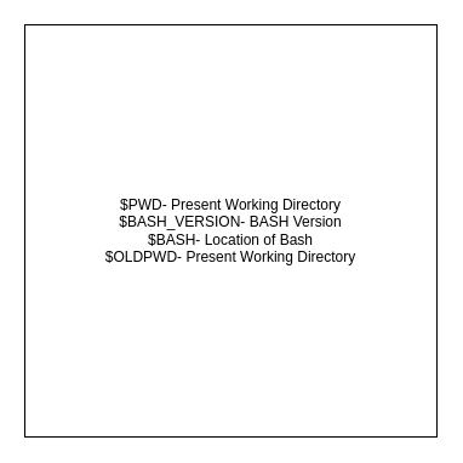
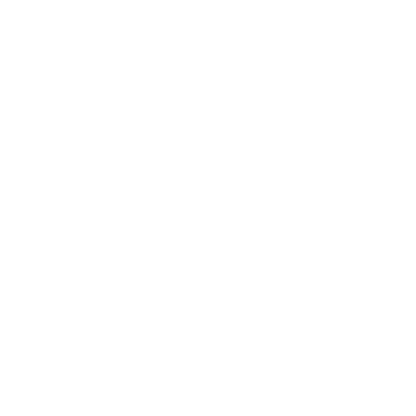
- <mxCell id="2" value="$PWD- Present Working Directory&lt;div&gt;$BASH_VERSION- BASH Version&lt;/div&gt;&lt;div&gt;$BASH- Location of Bash&lt;/div&gt;&lt;div&gt;$OLDPWD- Present Working Directory&lt;/div&gt;" style="whiteSpace=wrap;html=1;aspect=fixed;" parent="1" vertex="1"><mxGeometry x="20" y="20" width="340" height="340" as="geometry" /></mxCell>
